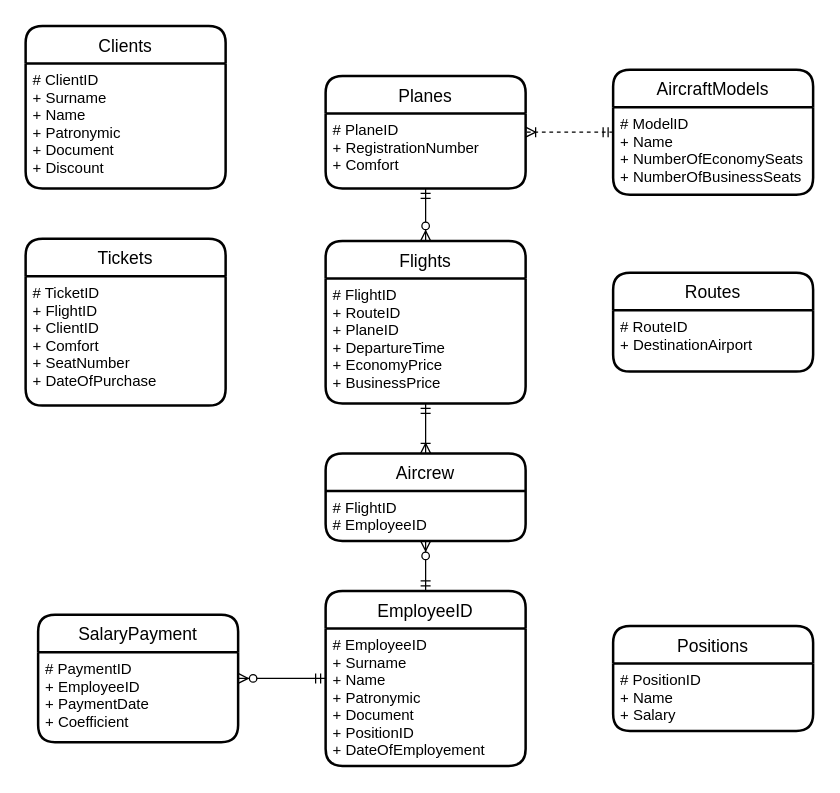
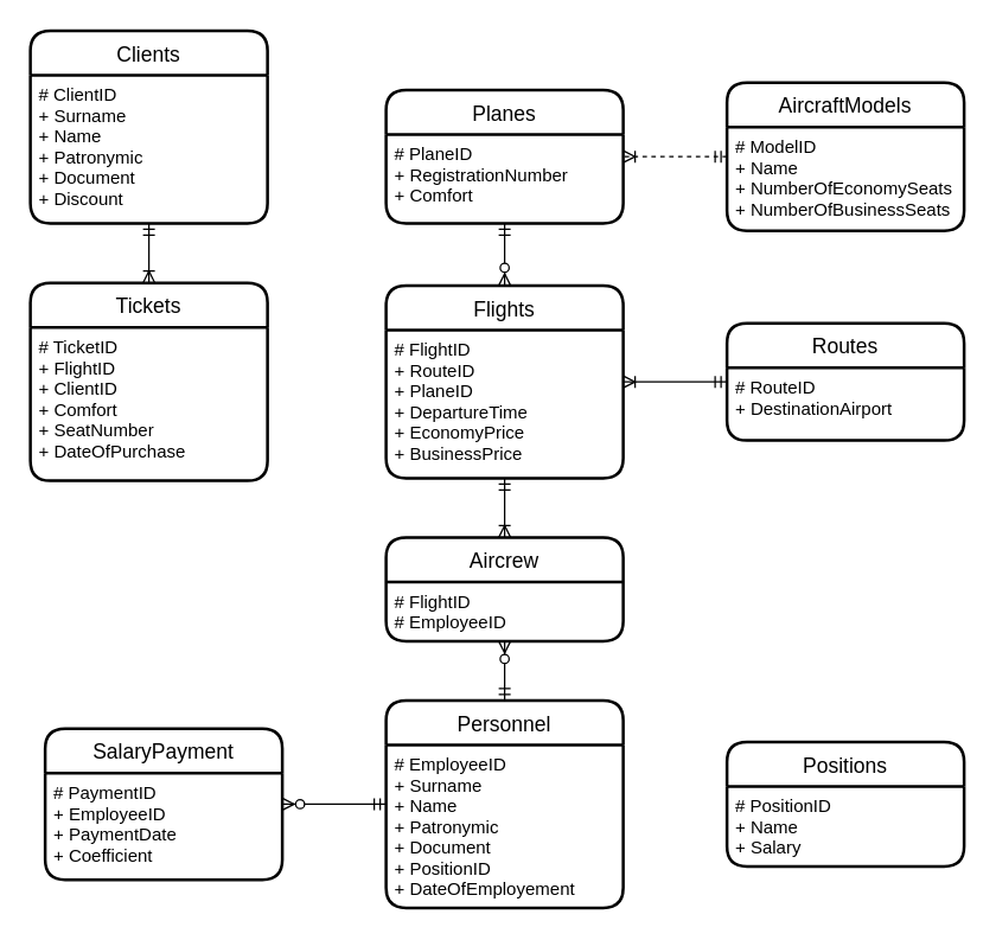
+ <mxCell id="22" value="" style="edgeStyle=elbowEdgeStyle;fontSize=12;html=1;endArrow=ERoneToMany;startArrow=ERmandOne;rounded=0;" parent="1" source="2" target="4" edge="1"><mxGeometry width="100" height="100" relative="1" as="geometry"><mxPoint x="100" y="362" as="sourcePoint" /><mxPoint x="300" y="132" as="targetPoint" /></mxGeometry></mxCell>
+ <mxCell id="24" value="" style="edgeStyle=elbowEdgeStyle;fontSize=12;html=1;endArrow=ERoneToMany;startArrow=ERmandOne;rounded=0;" parent="1" source="10" target="6" edge="1"><mxGeometry width="100" height="100" relative="1" as="geometry"><mxPoint x="390" y="302" as="sourcePoint" /><mxPoint x="420" y="262" as="targetPoint" /></mxGeometry></mxCell>
- <mxCell id="16" value="EmployeeID" style="swimlane;childLayout=stackLayout;horizontal=1;startSize=30;horizontalStack=0;rounded=1;fontSize=14;fontStyle=0;strokeWidth=2;resizeParent=0;resizeLast=1;shadow=0;dashed=0;align=center;" parent="1" vertex="1"><mxGeometry x="260" y="472" width="160" height="140" as="geometry" /></mxCell>
+ <mxCell id="16" value="Personnel" style="swimlane;childLayout=stackLayout;horizontal=1;startSize=30;horizontalStack=0;rounded=1;fontSize=14;fontStyle=0;strokeWidth=2;resizeParent=0;resizeLast=1;shadow=0;dashed=0;align=center;" parent="1" vertex="1"><mxGeometry x="260" y="472" width="160" height="140" as="geometry" /></mxCell>
